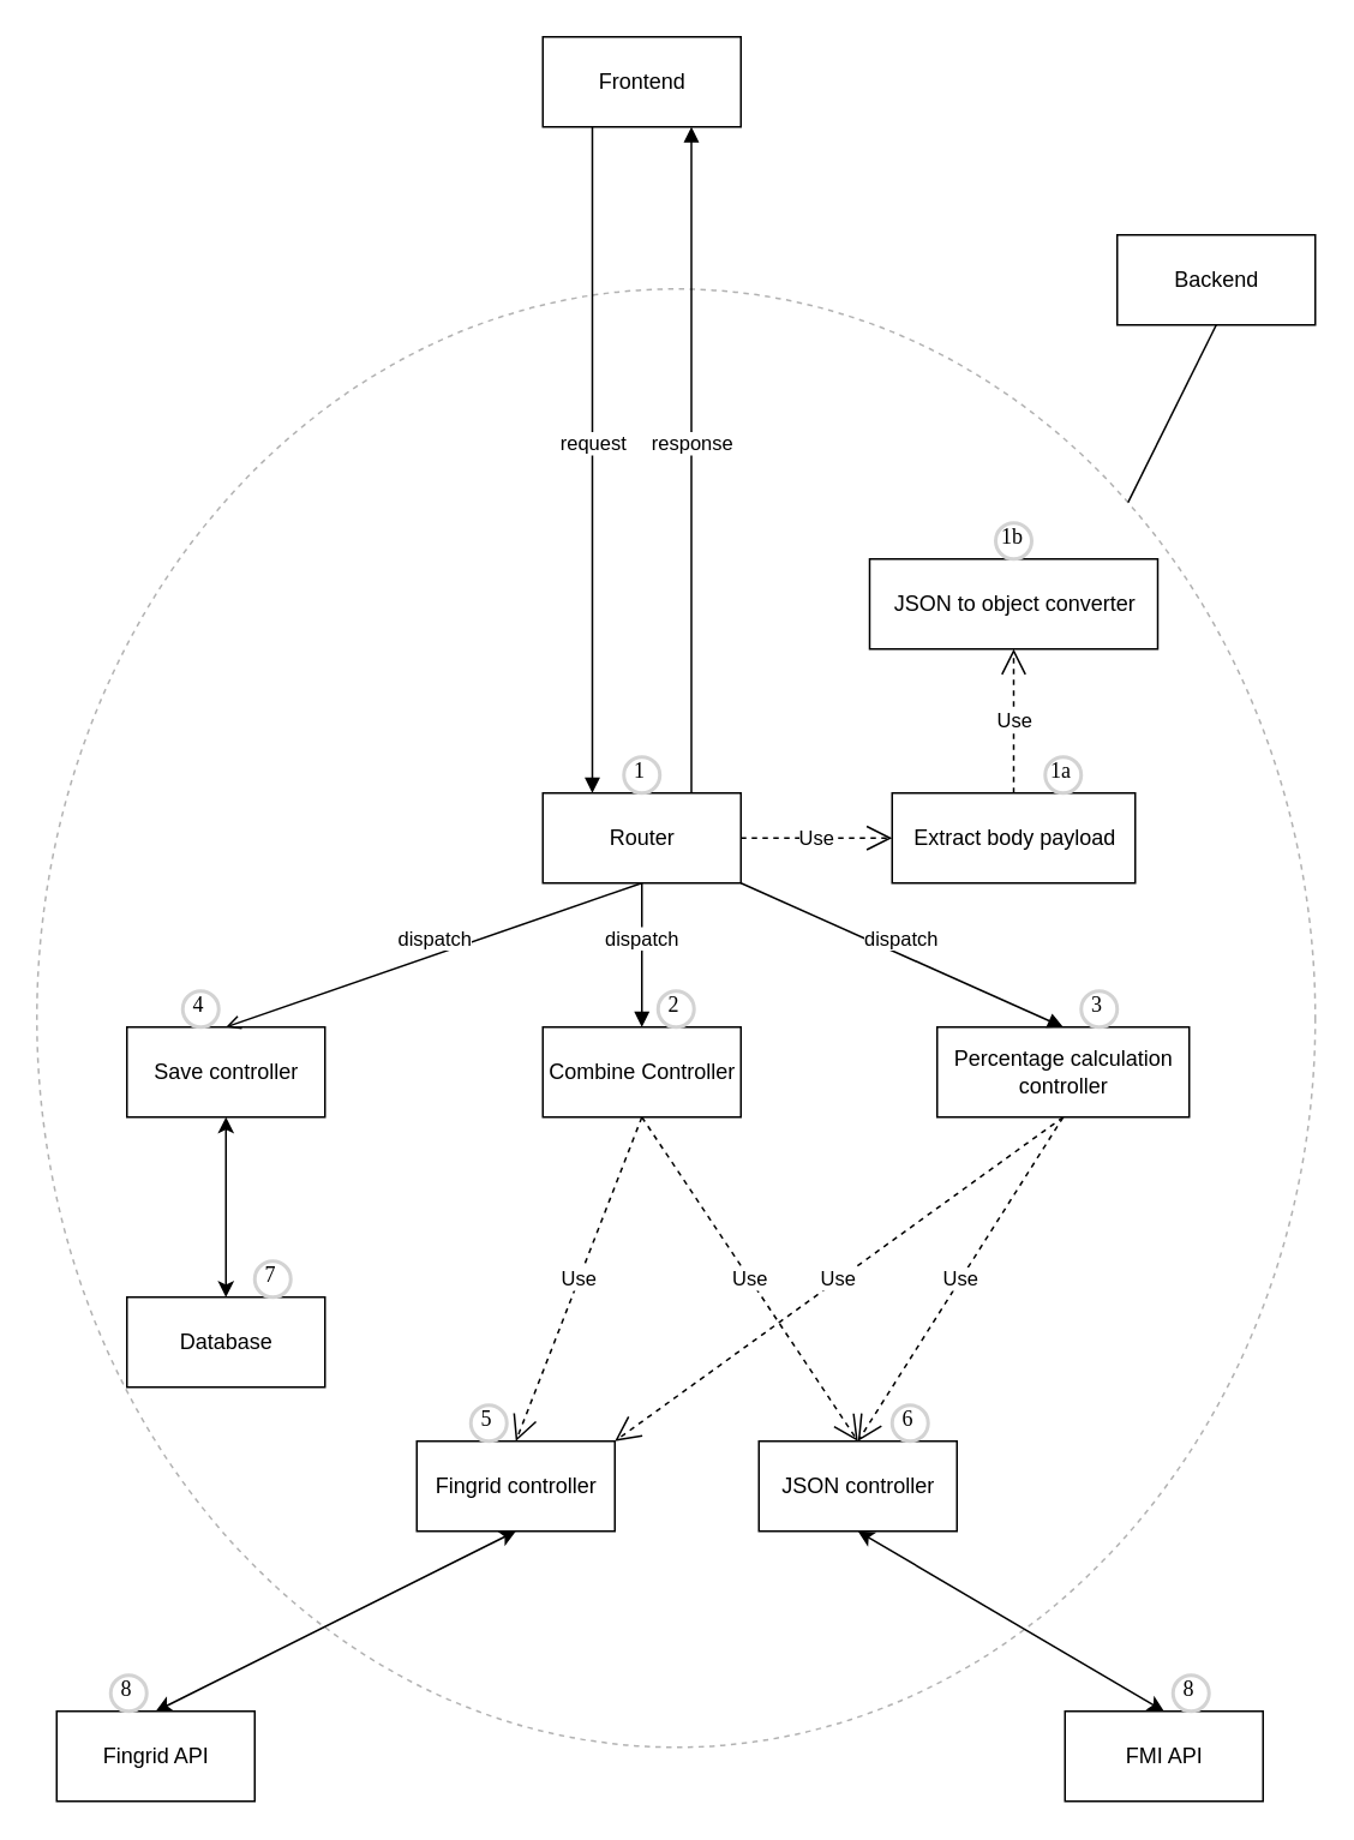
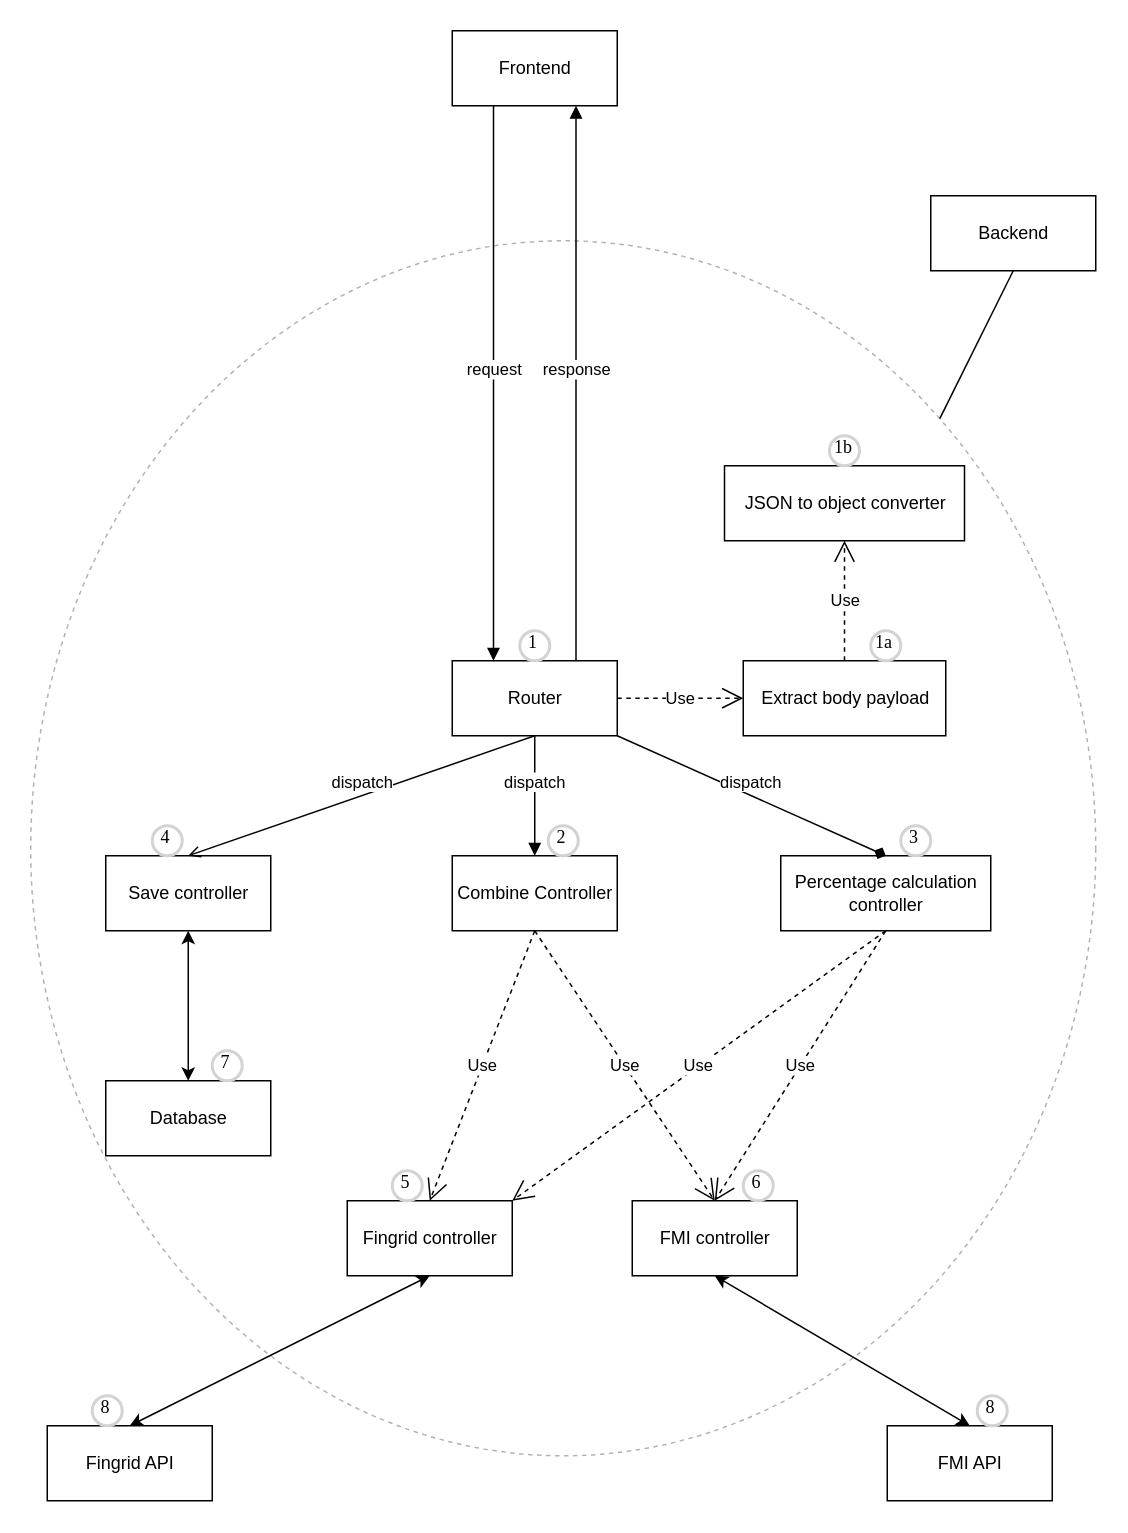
- <mxCell id="28" value="dispatch" style="html=1;verticalAlign=bottom;endArrow=block;exitX=1;exitY=1;exitDx=0;exitDy=0;entryX=0.5;entryY=0;entryDx=0;entryDy=0;" parent="1" source="11" target="23" edge="1"><mxGeometry width="80" relative="1" as="geometry"><mxPoint x="331" y="690" as="sourcePoint" /><mxPoint x="411" y="690" as="targetPoint" /></mxGeometry></mxCell>
+ <mxCell id="28" value="dispatch" style="html=1;verticalAlign=bottom;endArrow=diamond;exitX=1;exitY=1;exitDx=0;exitDy=0;entryX=0.5;entryY=0;entryDx=0;entryDy=0;" parent="1" source="11" target="23" edge="1"><mxGeometry width="80" relative="1" as="geometry"><mxPoint x="331" y="690" as="sourcePoint" /><mxPoint x="411" y="690" as="targetPoint" /></mxGeometry></mxCell>
- <mxCell id="7" value="JSON controller" style="html=1;" parent="1" vertex="1"><mxGeometry x="421" y="800" width="110" height="50" as="geometry" /></mxCell>
+ <mxCell id="7" value="FMI controller" style="html=1;" parent="1" vertex="1"><mxGeometry x="421" y="800" width="110" height="50" as="geometry" /></mxCell>
